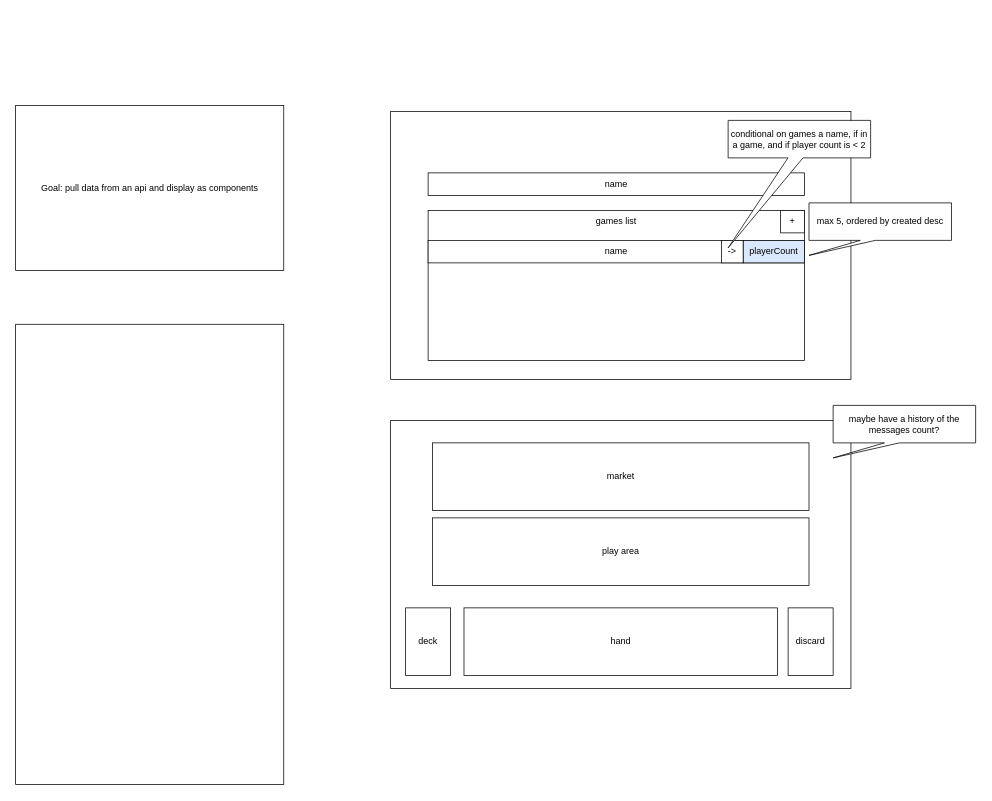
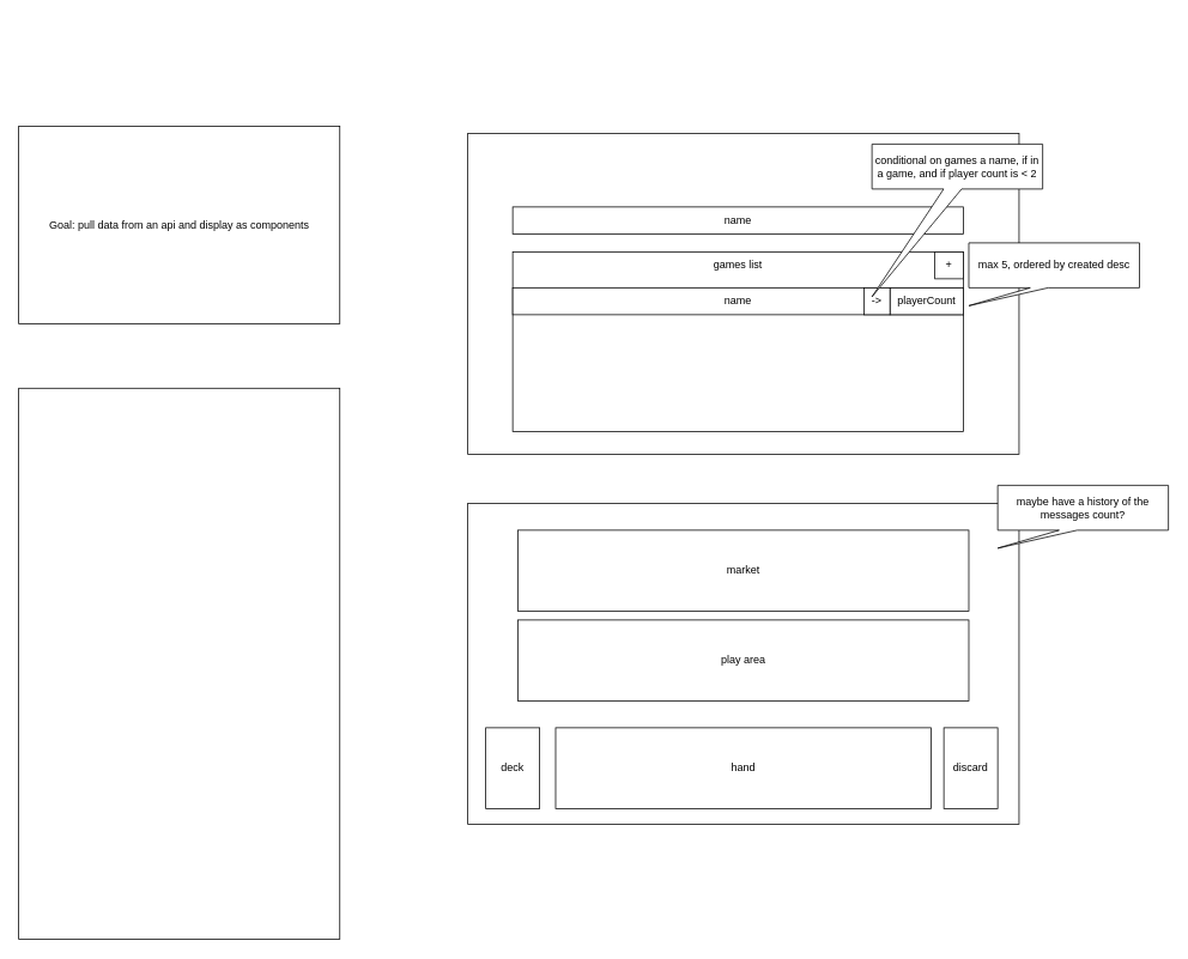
- <mxCell id="14" value="playerCount" style="rounded=0;whiteSpace=wrap;html=1;rotation=0;fillColor=#dae8fc;" parent="1" vertex="1"><mxGeometry x="990" y="320" width="81.87" height="30" as="geometry" /></mxCell>
+ <mxCell id="14" value="playerCount" style="rounded=0;whiteSpace=wrap;html=1;rotation=0;" parent="1" vertex="1"><mxGeometry x="990" y="320" width="81.87" height="30" as="geometry" /></mxCell>
